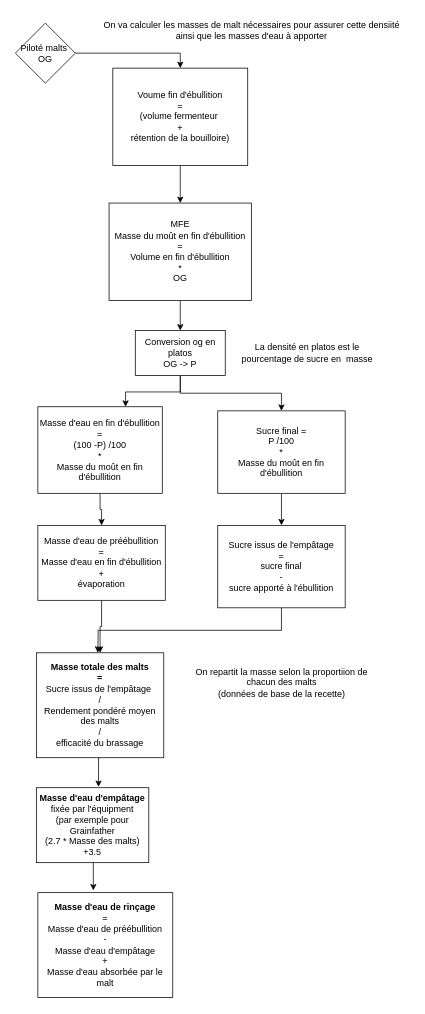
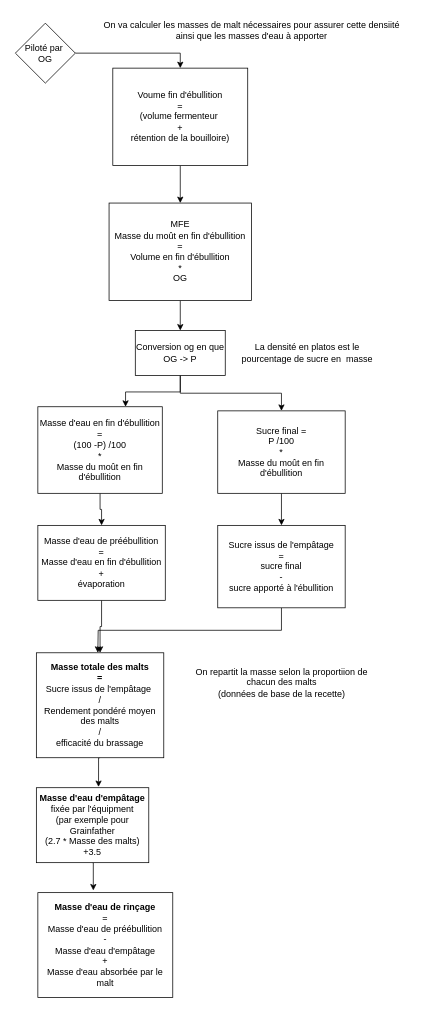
- <mxCell id="5" value="Piloté malts&amp;nbsp;&lt;br&gt;OG" style="rhombus;whiteSpace=wrap;html=1;" vertex="1" parent="1"><mxGeometry x="20" y="30" width="80" height="80" as="geometry" /></mxCell>
+ <mxCell id="5" value="Piloté par&amp;nbsp;&lt;br&gt;OG" style="rhombus;whiteSpace=wrap;html=1;" vertex="1" parent="1"><mxGeometry x="20" y="30" width="80" height="80" as="geometry" /></mxCell>
- <mxCell id="10" value="Conversion og en platos&lt;br&gt;OG -&amp;gt; P" style="rounded=0;whiteSpace=wrap;html=1;" vertex="1" parent="1"><mxGeometry x="180" y="440" width="120" height="60" as="geometry" /></mxCell>
+ <mxCell id="10" value="Conversion og en que&lt;br&gt;OG -&amp;gt; P" style="rounded=0;whiteSpace=wrap;html=1;" vertex="1" parent="1"><mxGeometry x="180" y="440" width="120" height="60" as="geometry" /></mxCell>
